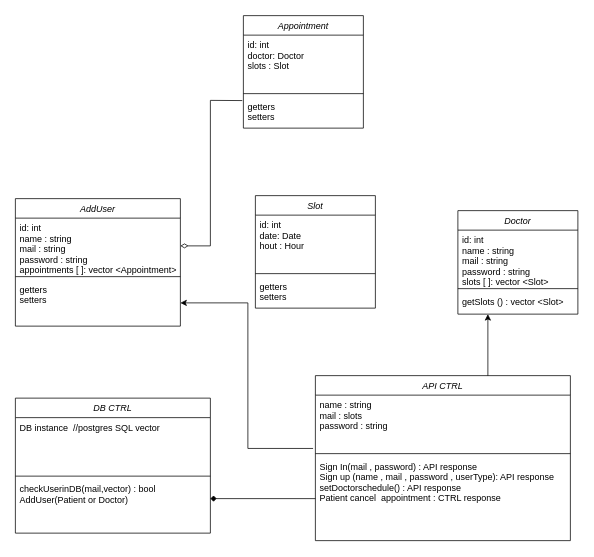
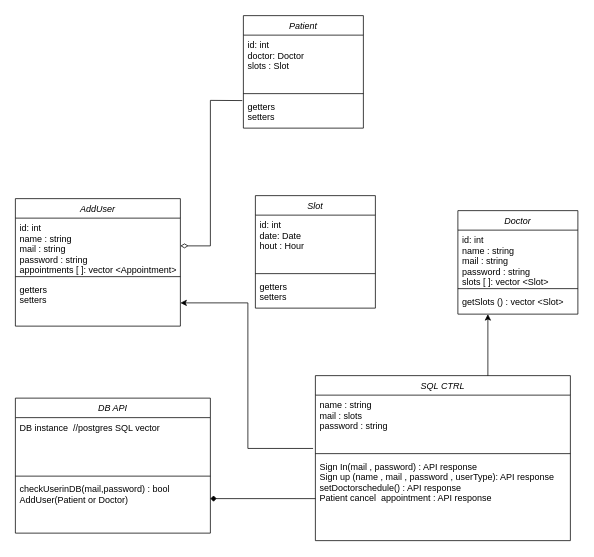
- <mxCell id="25" value="Appointment" style="swimlane;fontStyle=2;align=center;verticalAlign=top;childLayout=stackLayout;horizontal=1;startSize=26;horizontalStack=0;resizeParent=1;resizeLast=0;collapsible=1;marginBottom=0;rounded=0;shadow=0;strokeWidth=1;" vertex="1" parent="1"><mxGeometry x="324" y="20" width="160" height="150" as="geometry"><mxRectangle x="230" y="140" width="160" height="26" as="alternateBounds" /></mxGeometry></mxCell>
+ <mxCell id="25" value="Patient" style="swimlane;fontStyle=2;align=center;verticalAlign=top;childLayout=stackLayout;horizontal=1;startSize=26;horizontalStack=0;resizeParent=1;resizeLast=0;collapsible=1;marginBottom=0;rounded=0;shadow=0;strokeWidth=1;" vertex="1" parent="1"><mxGeometry x="324" y="20" width="160" height="150" as="geometry"><mxRectangle x="230" y="140" width="160" height="26" as="alternateBounds" /></mxGeometry></mxCell>
- <mxCell id="15" value="API CTRL" style="swimlane;fontStyle=2;align=center;verticalAlign=top;childLayout=stackLayout;horizontal=1;startSize=26;horizontalStack=0;resizeParent=1;resizeLast=0;collapsible=1;marginBottom=0;rounded=0;shadow=0;strokeWidth=1;" vertex="1" parent="1"><mxGeometry x="420" y="500" width="340" height="220" as="geometry"><mxRectangle x="230" y="140" width="160" height="26" as="alternateBounds" /></mxGeometry></mxCell>
+ <mxCell id="15" value="SQL CTRL" style="swimlane;fontStyle=2;align=center;verticalAlign=top;childLayout=stackLayout;horizontal=1;startSize=26;horizontalStack=0;resizeParent=1;resizeLast=0;collapsible=1;marginBottom=0;rounded=0;shadow=0;strokeWidth=1;" vertex="1" parent="1"><mxGeometry x="420" y="500" width="340" height="220" as="geometry"><mxRectangle x="230" y="140" width="160" height="26" as="alternateBounds" /></mxGeometry></mxCell>
- <mxCell id="10" value="DB CTRL" style="swimlane;fontStyle=2;align=center;verticalAlign=top;childLayout=stackLayout;horizontal=1;startSize=26;horizontalStack=0;resizeParent=1;resizeLast=0;collapsible=1;marginBottom=0;rounded=0;shadow=0;strokeWidth=1;" vertex="1" parent="1"><mxGeometry x="20" y="530" width="260" height="180" as="geometry"><mxRectangle x="230" y="140" width="160" height="26" as="alternateBounds" /></mxGeometry></mxCell>
+ <mxCell id="10" value="DB API" style="swimlane;fontStyle=2;align=center;verticalAlign=top;childLayout=stackLayout;horizontal=1;startSize=26;horizontalStack=0;resizeParent=1;resizeLast=0;collapsible=1;marginBottom=0;rounded=0;shadow=0;strokeWidth=1;" vertex="1" parent="1"><mxGeometry x="20" y="530" width="260" height="180" as="geometry"><mxRectangle x="230" y="140" width="160" height="26" as="alternateBounds" /></mxGeometry></mxCell>
- <mxCell id="18" value="Sign In(mail , password) : API response&#10;Sign up (name , mail , password , userType): API response&#10;setDoctorschedule() : API response&#10;Patient cancel  appointment : CTRL response" style="text;align=left;verticalAlign=top;spacingLeft=4;spacingRight=4;overflow=hidden;rotatable=0;points=[[0,0.5],[1,0.5]];portConstraint=eastwest;" vertex="1" parent="15"><mxGeometry y="108" width="340" height="112" as="geometry" /></mxCell>
+ <mxCell id="18" value="Sign In(mail , password) : API response&#10;Sign up (name , mail , password , userType): API response&#10;setDoctorschedule() : API response&#10;Patient cancel  appointment : API response" style="text;align=left;verticalAlign=top;spacingLeft=4;spacingRight=4;overflow=hidden;rotatable=0;points=[[0,0.5],[1,0.5]];portConstraint=eastwest;" vertex="1" parent="15"><mxGeometry y="108" width="340" height="112" as="geometry" /></mxCell>
- <mxCell id="13" value="checkUserinDB(mail,vector) : bool&#10;AddUser(Patient or Doctor)" style="text;align=left;verticalAlign=top;spacingLeft=4;spacingRight=4;overflow=hidden;rotatable=0;points=[[0,0.5],[1,0.5]];portConstraint=eastwest;" vertex="1" parent="10"><mxGeometry y="108" width="260" height="72" as="geometry" /></mxCell>
+ <mxCell id="13" value="checkUserinDB(mail,password) : bool&#10;AddUser(Patient or Doctor)" style="text;align=left;verticalAlign=top;spacingLeft=4;spacingRight=4;overflow=hidden;rotatable=0;points=[[0,0.5],[1,0.5]];portConstraint=eastwest;" vertex="1" parent="10"><mxGeometry y="108" width="260" height="72" as="geometry" /></mxCell>
